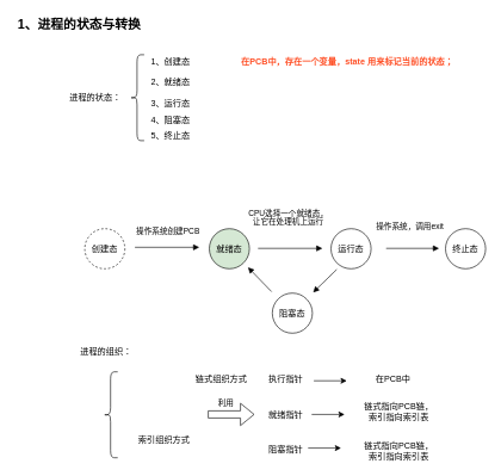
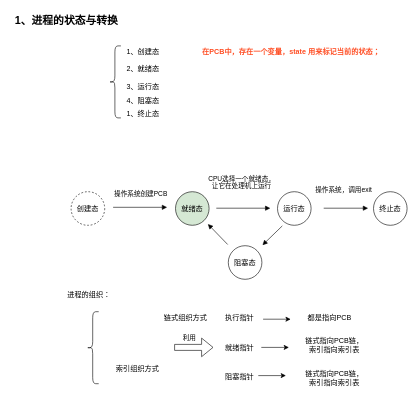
- <mxCell id="3" value="&lt;div&gt;进程的状态：&lt;/div&gt;" style="text;html=1;align=center;verticalAlign=middle;whiteSpace=wrap;rounded=0;" parent="1" vertex="1"><mxGeometry x="92" y="126" width="82" height="20" as="geometry" /></mxCell>
- <mxCell id="9" value="5、终止态" style="text;html=1;align=center;verticalAlign=middle;whiteSpace=wrap;rounded=0;" parent="1" vertex="1"><mxGeometry x="208" y="175" width="60" height="30" as="geometry" /></mxCell>
+ <mxCell id="9" value="1、终止态" style="text;html=1;align=center;verticalAlign=middle;whiteSpace=wrap;rounded=0;" parent="1" vertex="1"><mxGeometry x="208" y="175" width="60" height="30" as="geometry" /></mxCell>
- <mxCell id="32" value="在PCB中" style="text;html=1;align=center;verticalAlign=middle;whiteSpace=wrap;rounded=0;" vertex="1" parent="1"><mxGeometry x="494" y="515" width="110" height="29" as="geometry" /></mxCell>
+ <mxCell id="32" value="都是指向PCB" style="text;html=1;align=center;verticalAlign=middle;whiteSpace=wrap;rounded=0;" vertex="1" parent="1"><mxGeometry x="494" y="515" width="110" height="29" as="geometry" /></mxCell>
